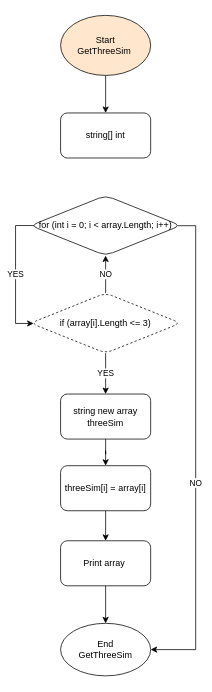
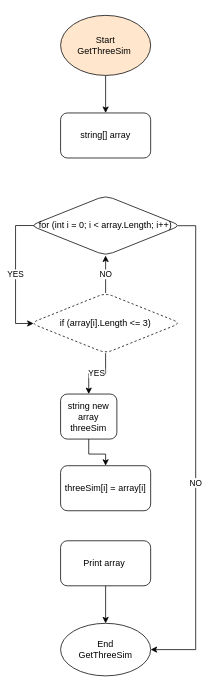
- <mxCell id="5" value="string[] int" style="rounded=1;whiteSpace=wrap;html=1;" parent="1" vertex="1"><mxGeometry x="80" y="150" width="120" height="60" as="geometry" /></mxCell>
+ <mxCell id="5" value="string[] array" style="rounded=1;whiteSpace=wrap;html=1;" parent="1" vertex="1"><mxGeometry x="80" y="150" width="120" height="60" as="geometry" /></mxCell>
- <mxCell id="13" value="string new array threeSim" style="whiteSpace=wrap;html=1;rounded=1;" parent="1" vertex="1"><mxGeometry x="80" y="524.5" width="120" height="60" as="geometry" /></mxCell>
+ <mxCell id="13" value="string new array threeSim" style="whiteSpace=wrap;html=1;rounded=1;" parent="1" vertex="1"><mxGeometry x="80" y="524.5" width="75" height="60" as="geometry" /></mxCell>
- <mxCell id="14" value="" style="edgeStyle=orthogonalEdgeStyle;rounded=0;orthogonalLoop=1;jettySize=auto;html=1;" parent="1" source="15" target="17" edge="1"><mxGeometry relative="1" as="geometry" /></mxCell>
